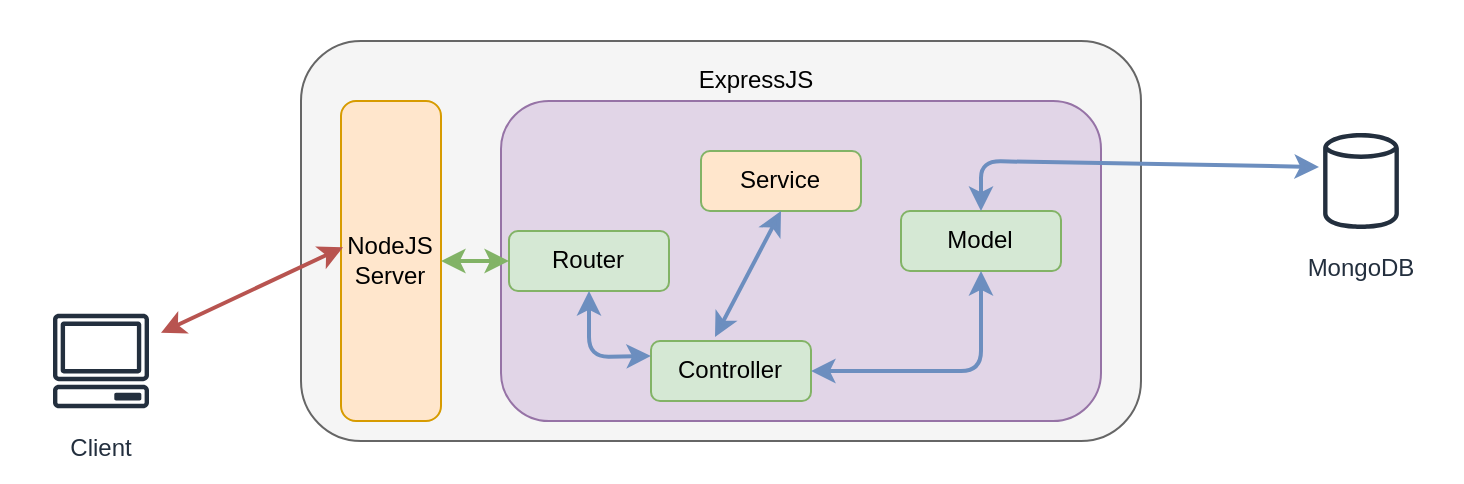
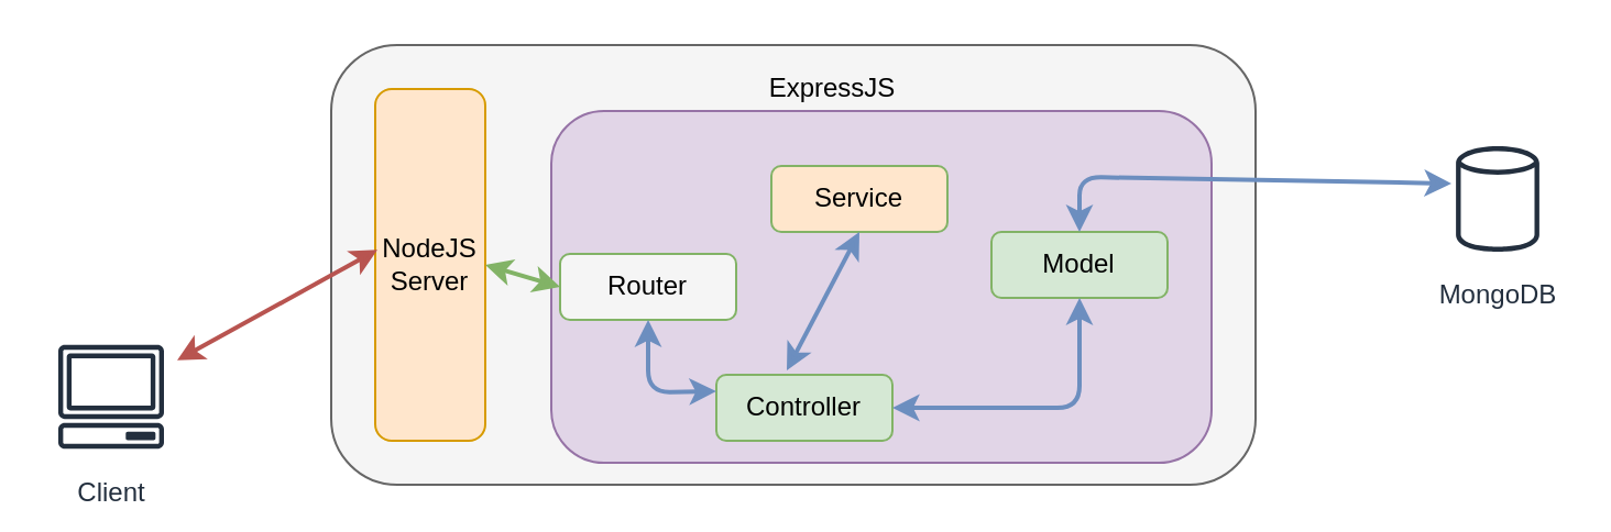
- <mxCell id="5" value="NodeJS Server" style="rounded=1;whiteSpace=wrap;html=1;fillColor=#ffe6cc;strokeColor=#d79b00;" vertex="1" parent="1"><mxGeometry x="170" y="50" width="50" height="160" as="geometry" /></mxCell>
+ <mxCell id="5" value="NodeJS Server" style="rounded=1;whiteSpace=wrap;html=1;fillColor=#ffe6cc;strokeColor=#d79b00;" vertex="1" parent="1"><mxGeometry x="170" y="40" width="50" height="160" as="geometry" /></mxCell>
- <mxCell id="7" value="Router" style="rounded=1;whiteSpace=wrap;html=1;fillColor=#d5e8d4;strokeColor=#82b366;" vertex="1" parent="1"><mxGeometry x="254" y="115" width="80" height="30" as="geometry" /></mxCell>
+ <mxCell id="7" value="Router" style="rounded=1;whiteSpace=wrap;html=1;fillColor=#f5f5f5;strokeColor=#82b366;" vertex="1" parent="1"><mxGeometry x="254" y="115" width="80" height="30" as="geometry" /></mxCell>
